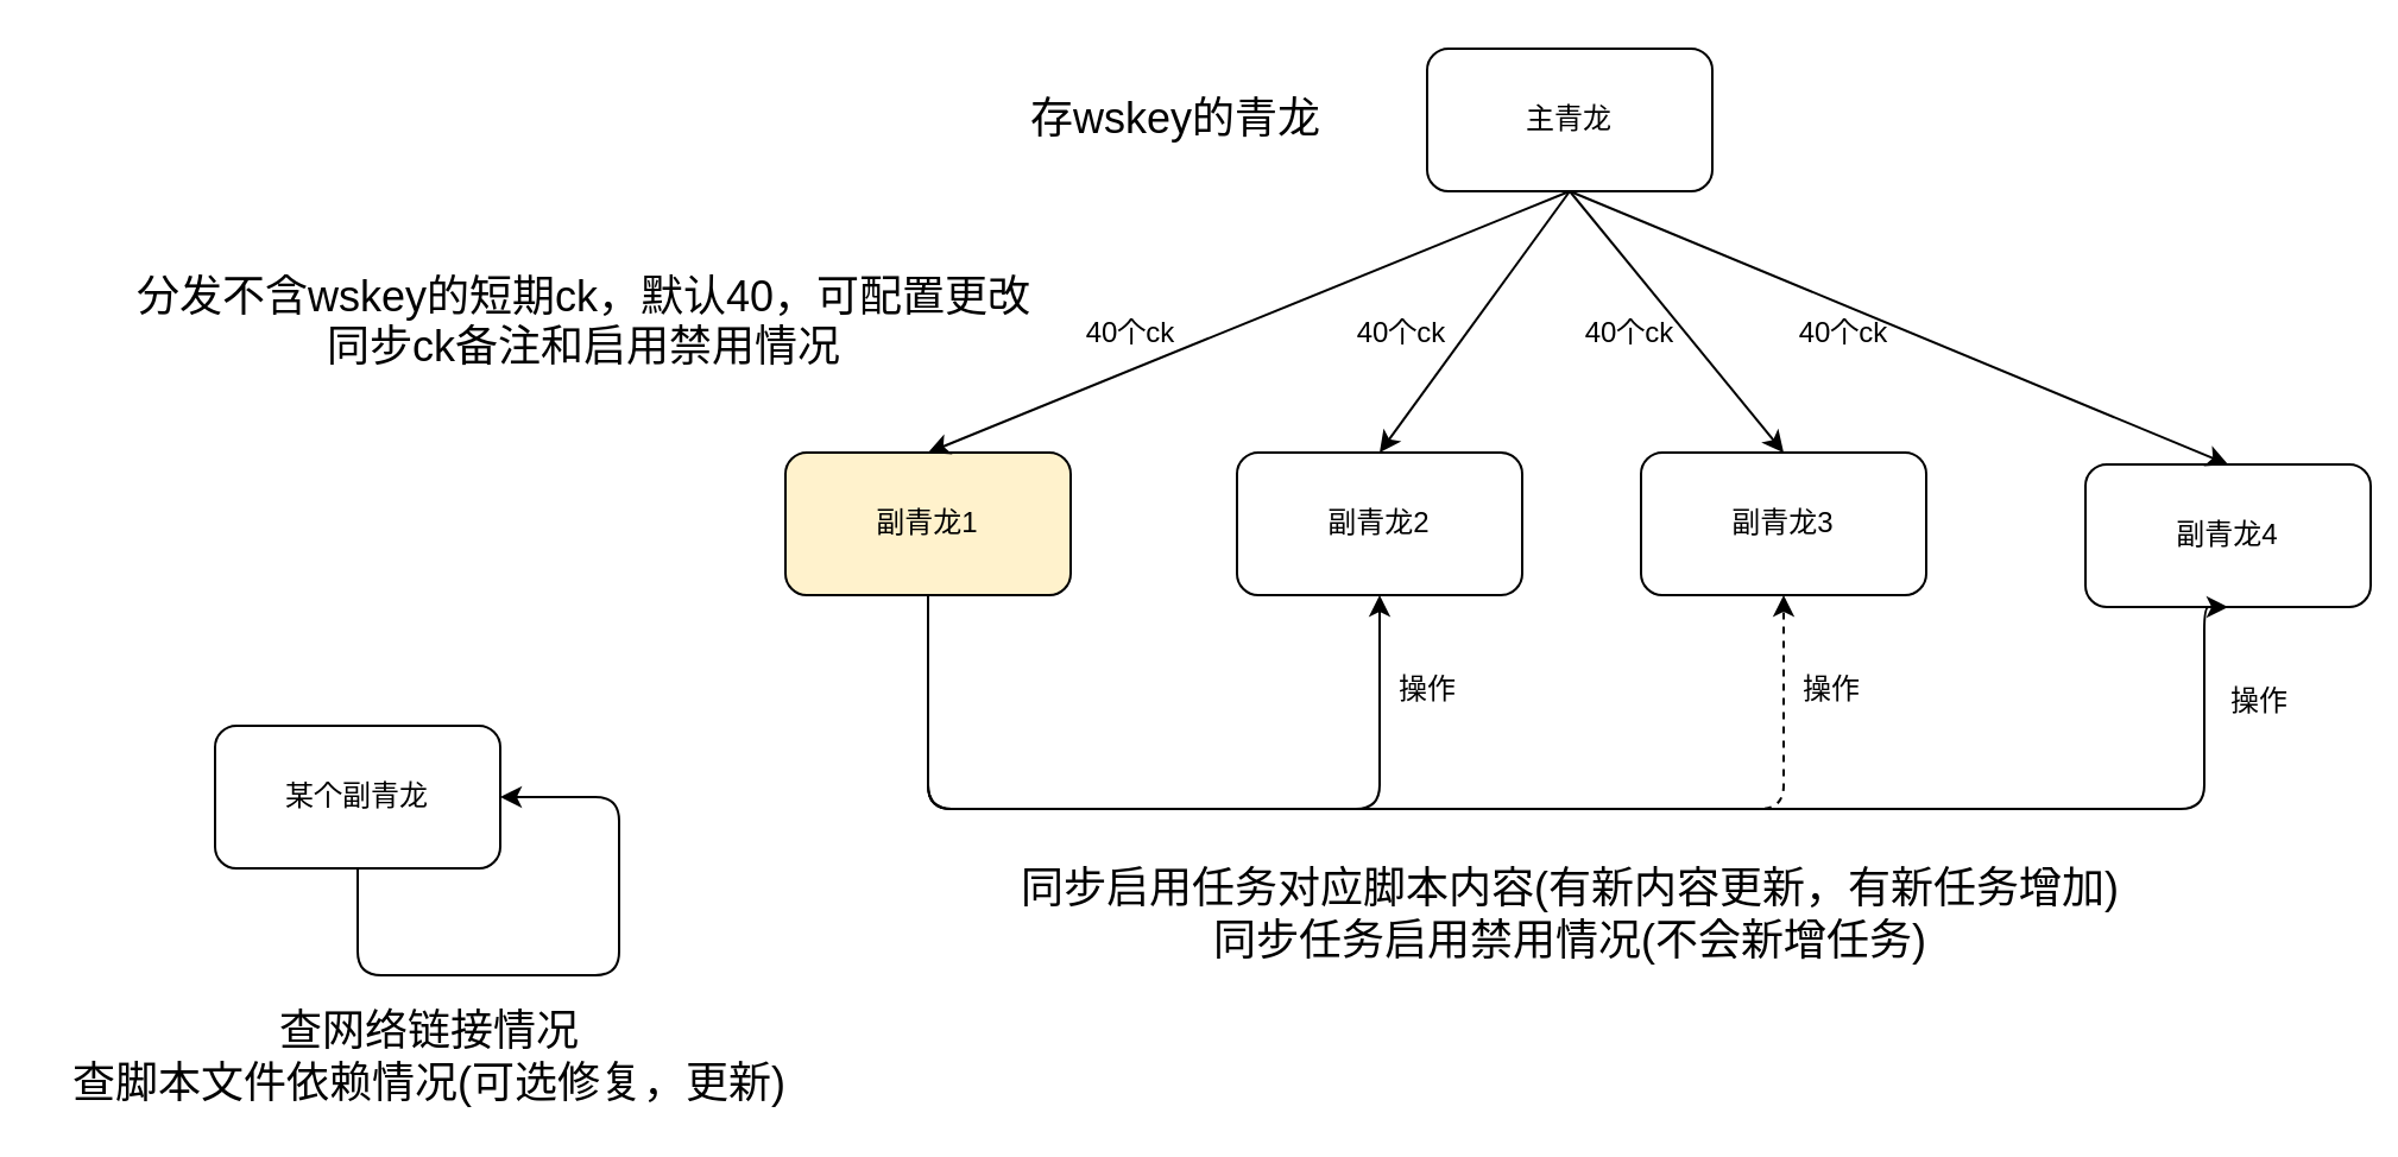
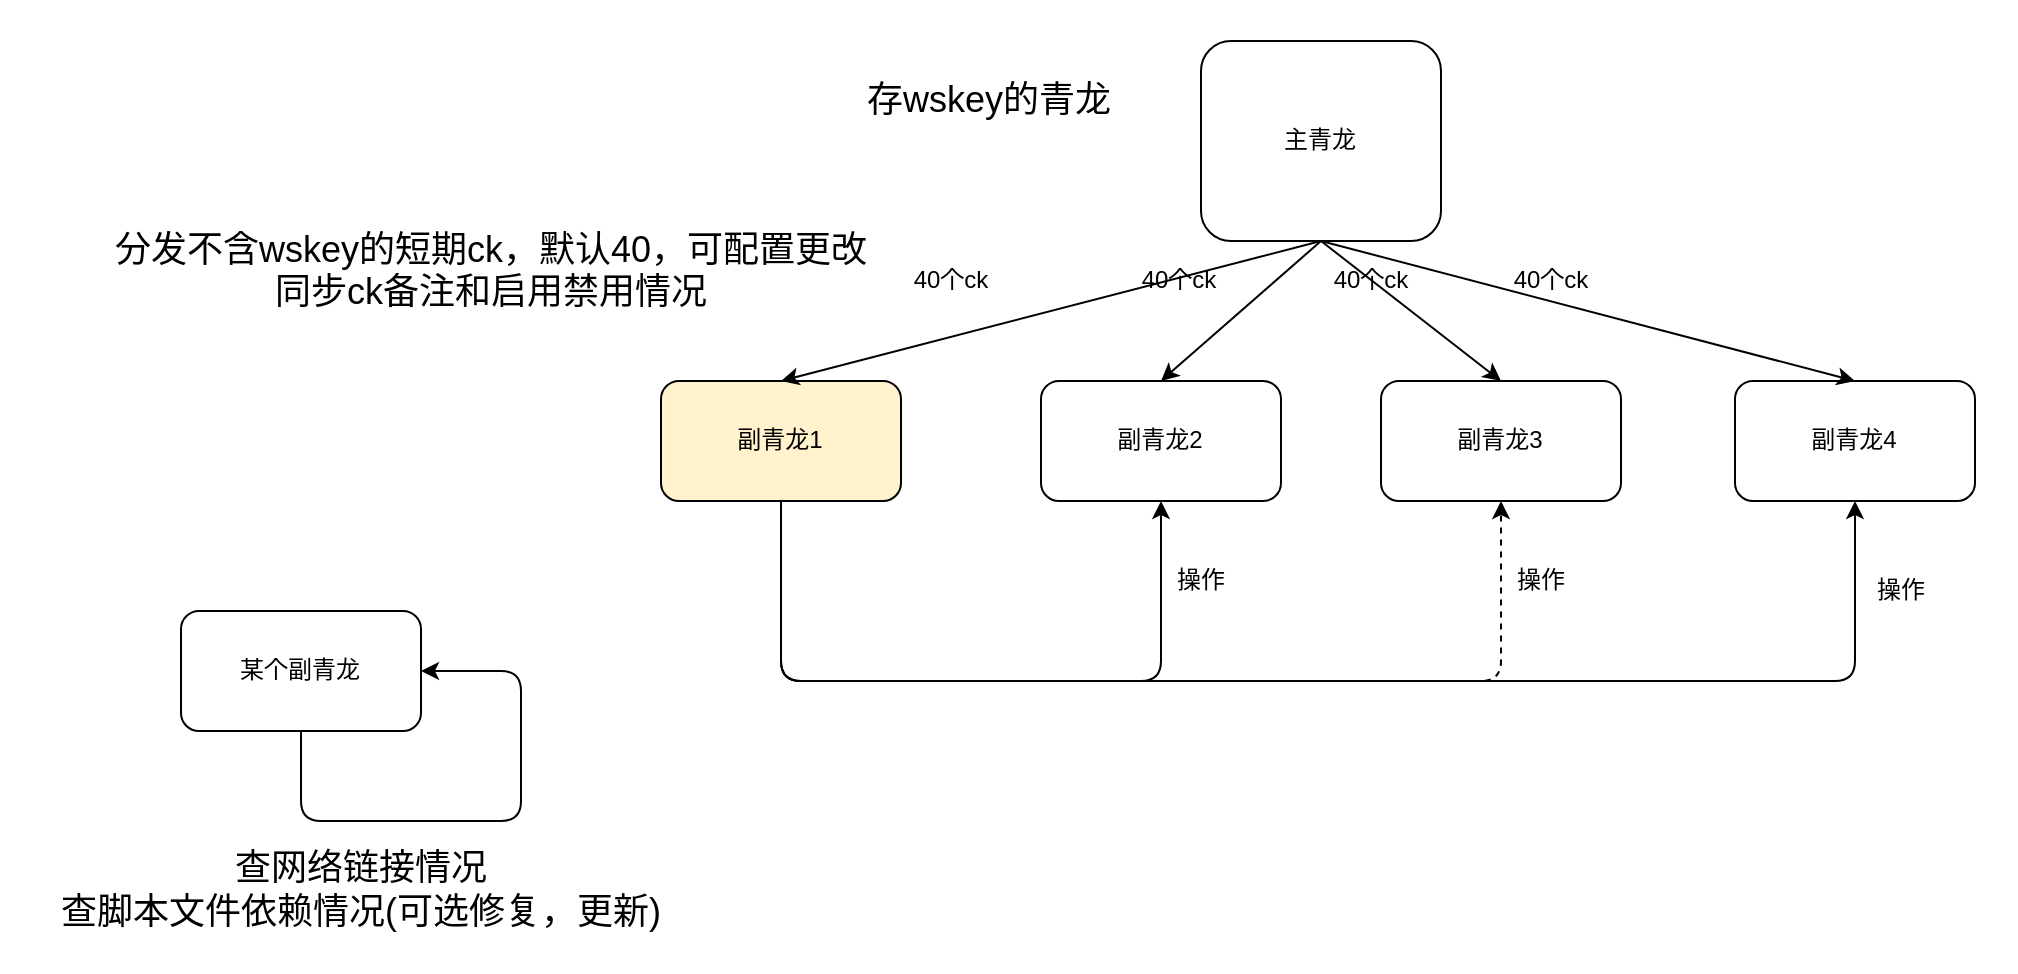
- <mxCell id="2" value="主青龙" style="rounded=1;whiteSpace=wrap;html=1;" vertex="1" parent="1"><mxGeometry x="600" y="20" width="120" height="60" as="geometry" /></mxCell>
+ <mxCell id="2" value="主青龙" style="rounded=1;whiteSpace=wrap;html=1;" vertex="1" parent="1"><mxGeometry x="600" y="20" width="120" height="100" as="geometry" /></mxCell>
- <mxCell id="6" value="&lt;span&gt;副青龙4&lt;/span&gt;" style="rounded=1;whiteSpace=wrap;html=1;" vertex="1" parent="1"><mxGeometry x="877" y="195" width="120" height="60" as="geometry" /></mxCell>
+ <mxCell id="6" value="&lt;span&gt;副青龙4&lt;/span&gt;" style="rounded=1;whiteSpace=wrap;html=1;" vertex="1" parent="1"><mxGeometry x="867" y="190" width="120" height="60" as="geometry" /></mxCell>
- <mxCell id="18" value="&lt;font style=&quot;font-size: 18px&quot;&gt;同步启用任务对应脚本内容(有新内容更新，有新任务增加)&lt;br&gt;同步任务启用禁用情况(不会新增任务)&lt;/font&gt;" style="text;html=1;align=center;verticalAlign=middle;resizable=0;points=[];autosize=1;" vertex="1" parent="1"><mxGeometry x="420" y="365" width="480" height="40" as="geometry" /></mxCell>
